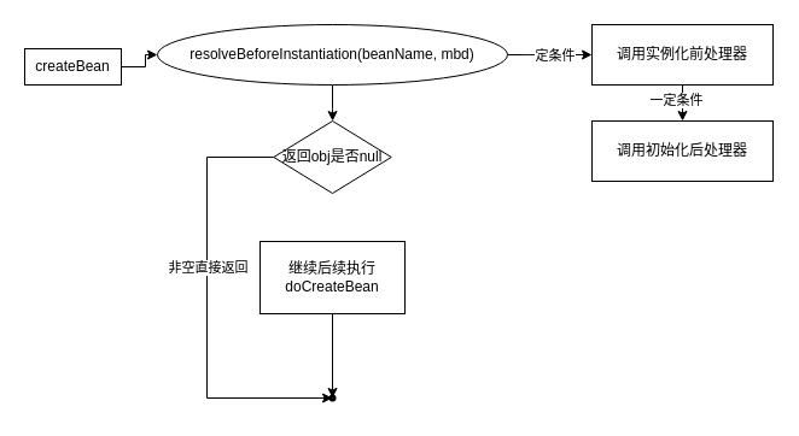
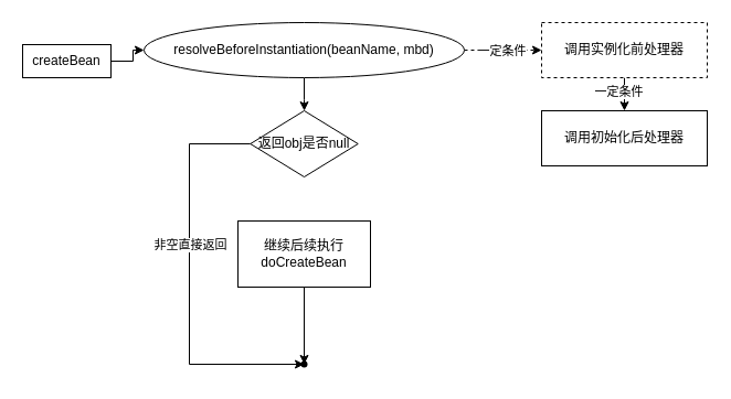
- <mxCell id="4" value="" style="edgeStyle=orthogonalEdgeStyle;rounded=0;orthogonalLoop=1;jettySize=auto;html=1;" edge="1" parent="1" source="7" target="10"><mxGeometry relative="1" as="geometry" /></mxCell>
+ <mxCell id="4" value="" style="edgeStyle=orthogonalEdgeStyle;rounded=0;orthogonalLoop=1;jettySize=auto;html=1;dashed=1;" edge="1" parent="1" source="7" target="10"><mxGeometry relative="1" as="geometry" /></mxCell>
- <mxCell id="10" value="调用实例化前处理器" style="whiteSpace=wrap;html=1;rounded=0;" vertex="1" parent="1"><mxGeometry x="490" y="20" width="150" height="50" as="geometry" /></mxCell>
+ <mxCell id="10" value="调用实例化前处理器" style="whiteSpace=wrap;html=1;rounded=0;dashed=1;" vertex="1" parent="1"><mxGeometry x="490" y="20" width="150" height="50" as="geometry" /></mxCell>
